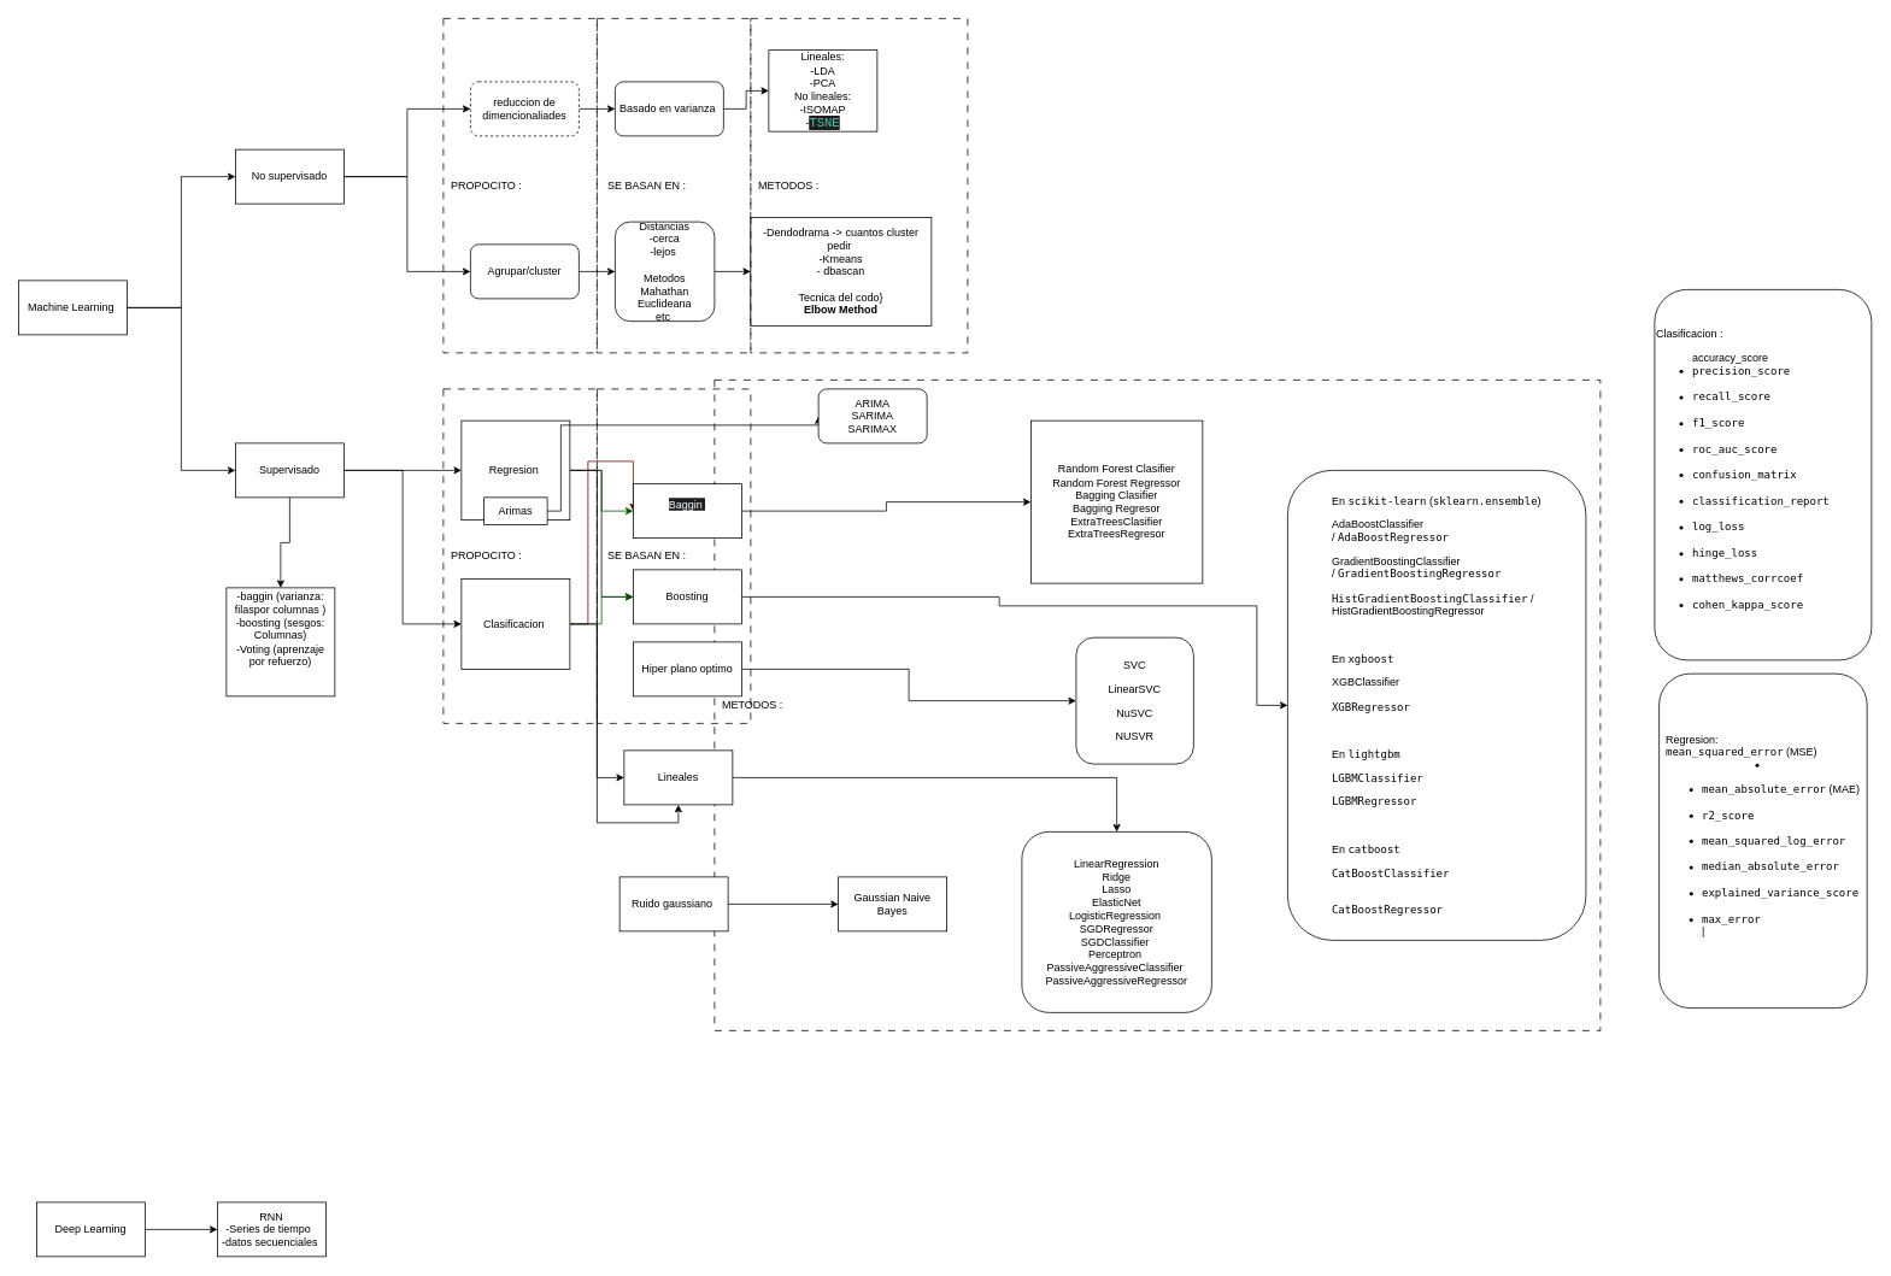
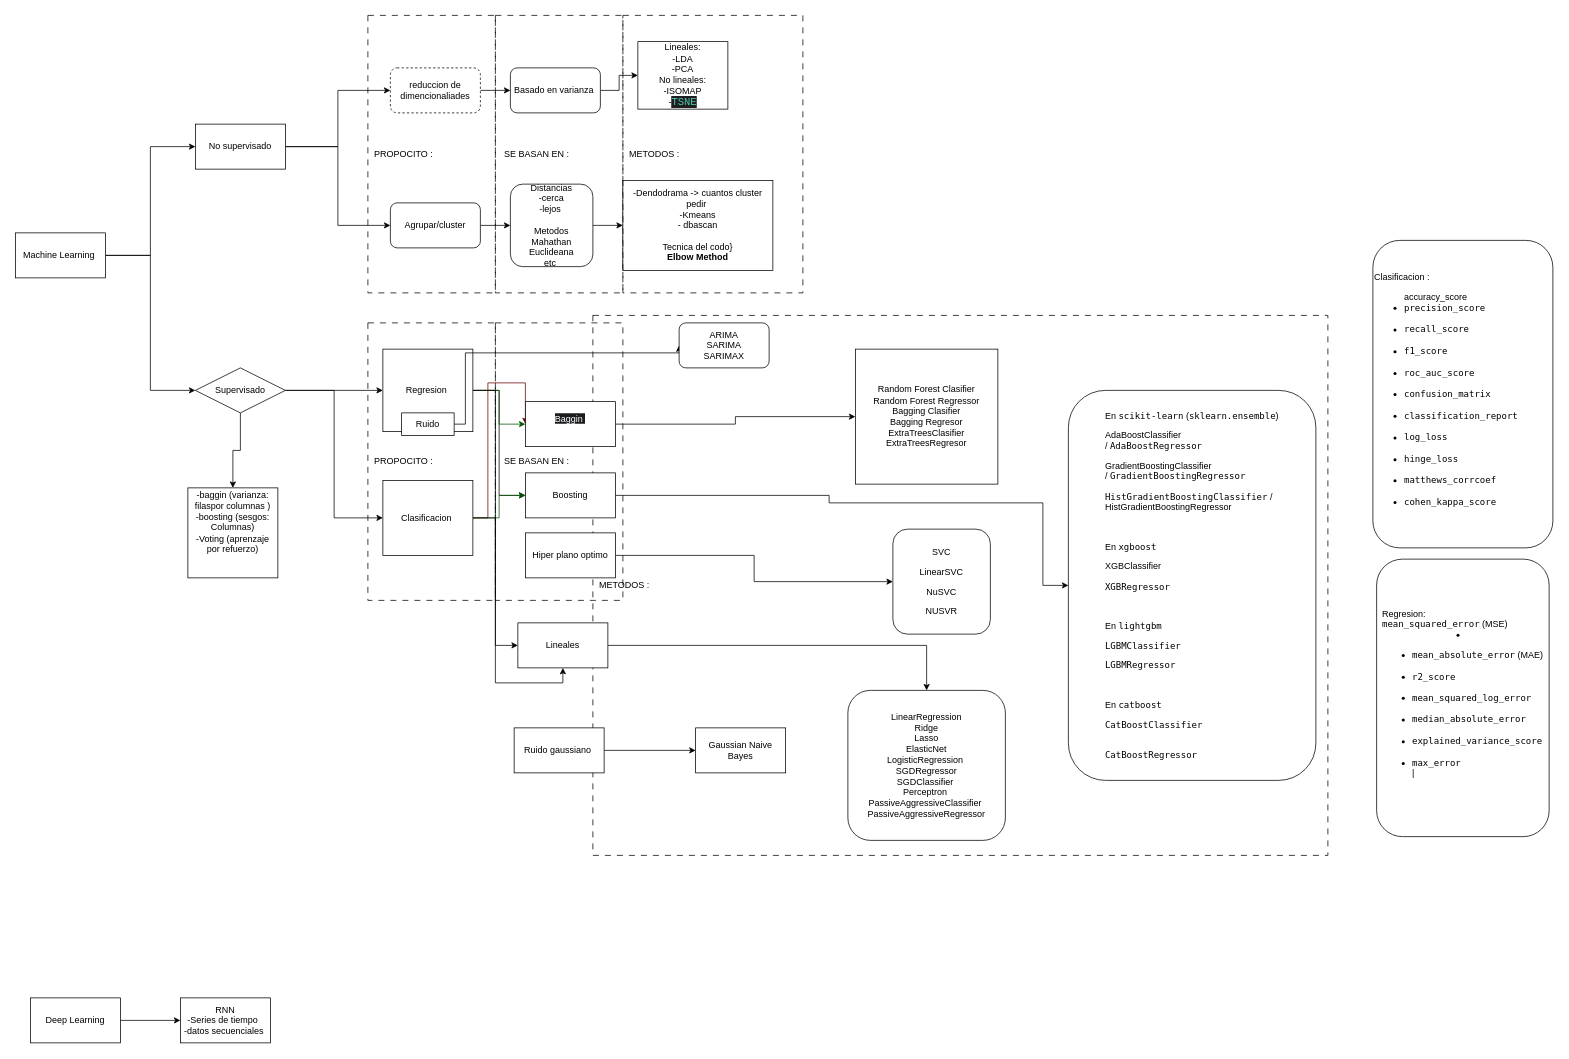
- <mxCell id="25" value="Supervisado" style="rounded=0;whiteSpace=wrap;html=1;" parent="1" vertex="1"><mxGeometry x="260" y="490" width="120" height="60" as="geometry" /></mxCell>
+ <mxCell id="25" value="Supervisado" style="rhombus;whiteSpace=wrap;html=1;" parent="1" vertex="1"><mxGeometry x="260" y="490" width="120" height="60" as="geometry" /></mxCell>
- <mxCell id="41" value="Arimas" style="rounded=0;whiteSpace=wrap;html=1;" parent="1" vertex="1"><mxGeometry x="535" y="550" width="70" height="30" as="geometry" /></mxCell>
+ <mxCell id="41" value="Ruido" style="rounded=0;whiteSpace=wrap;html=1;" parent="1" vertex="1"><mxGeometry x="535" y="550" width="70" height="30" as="geometry" /></mxCell>
